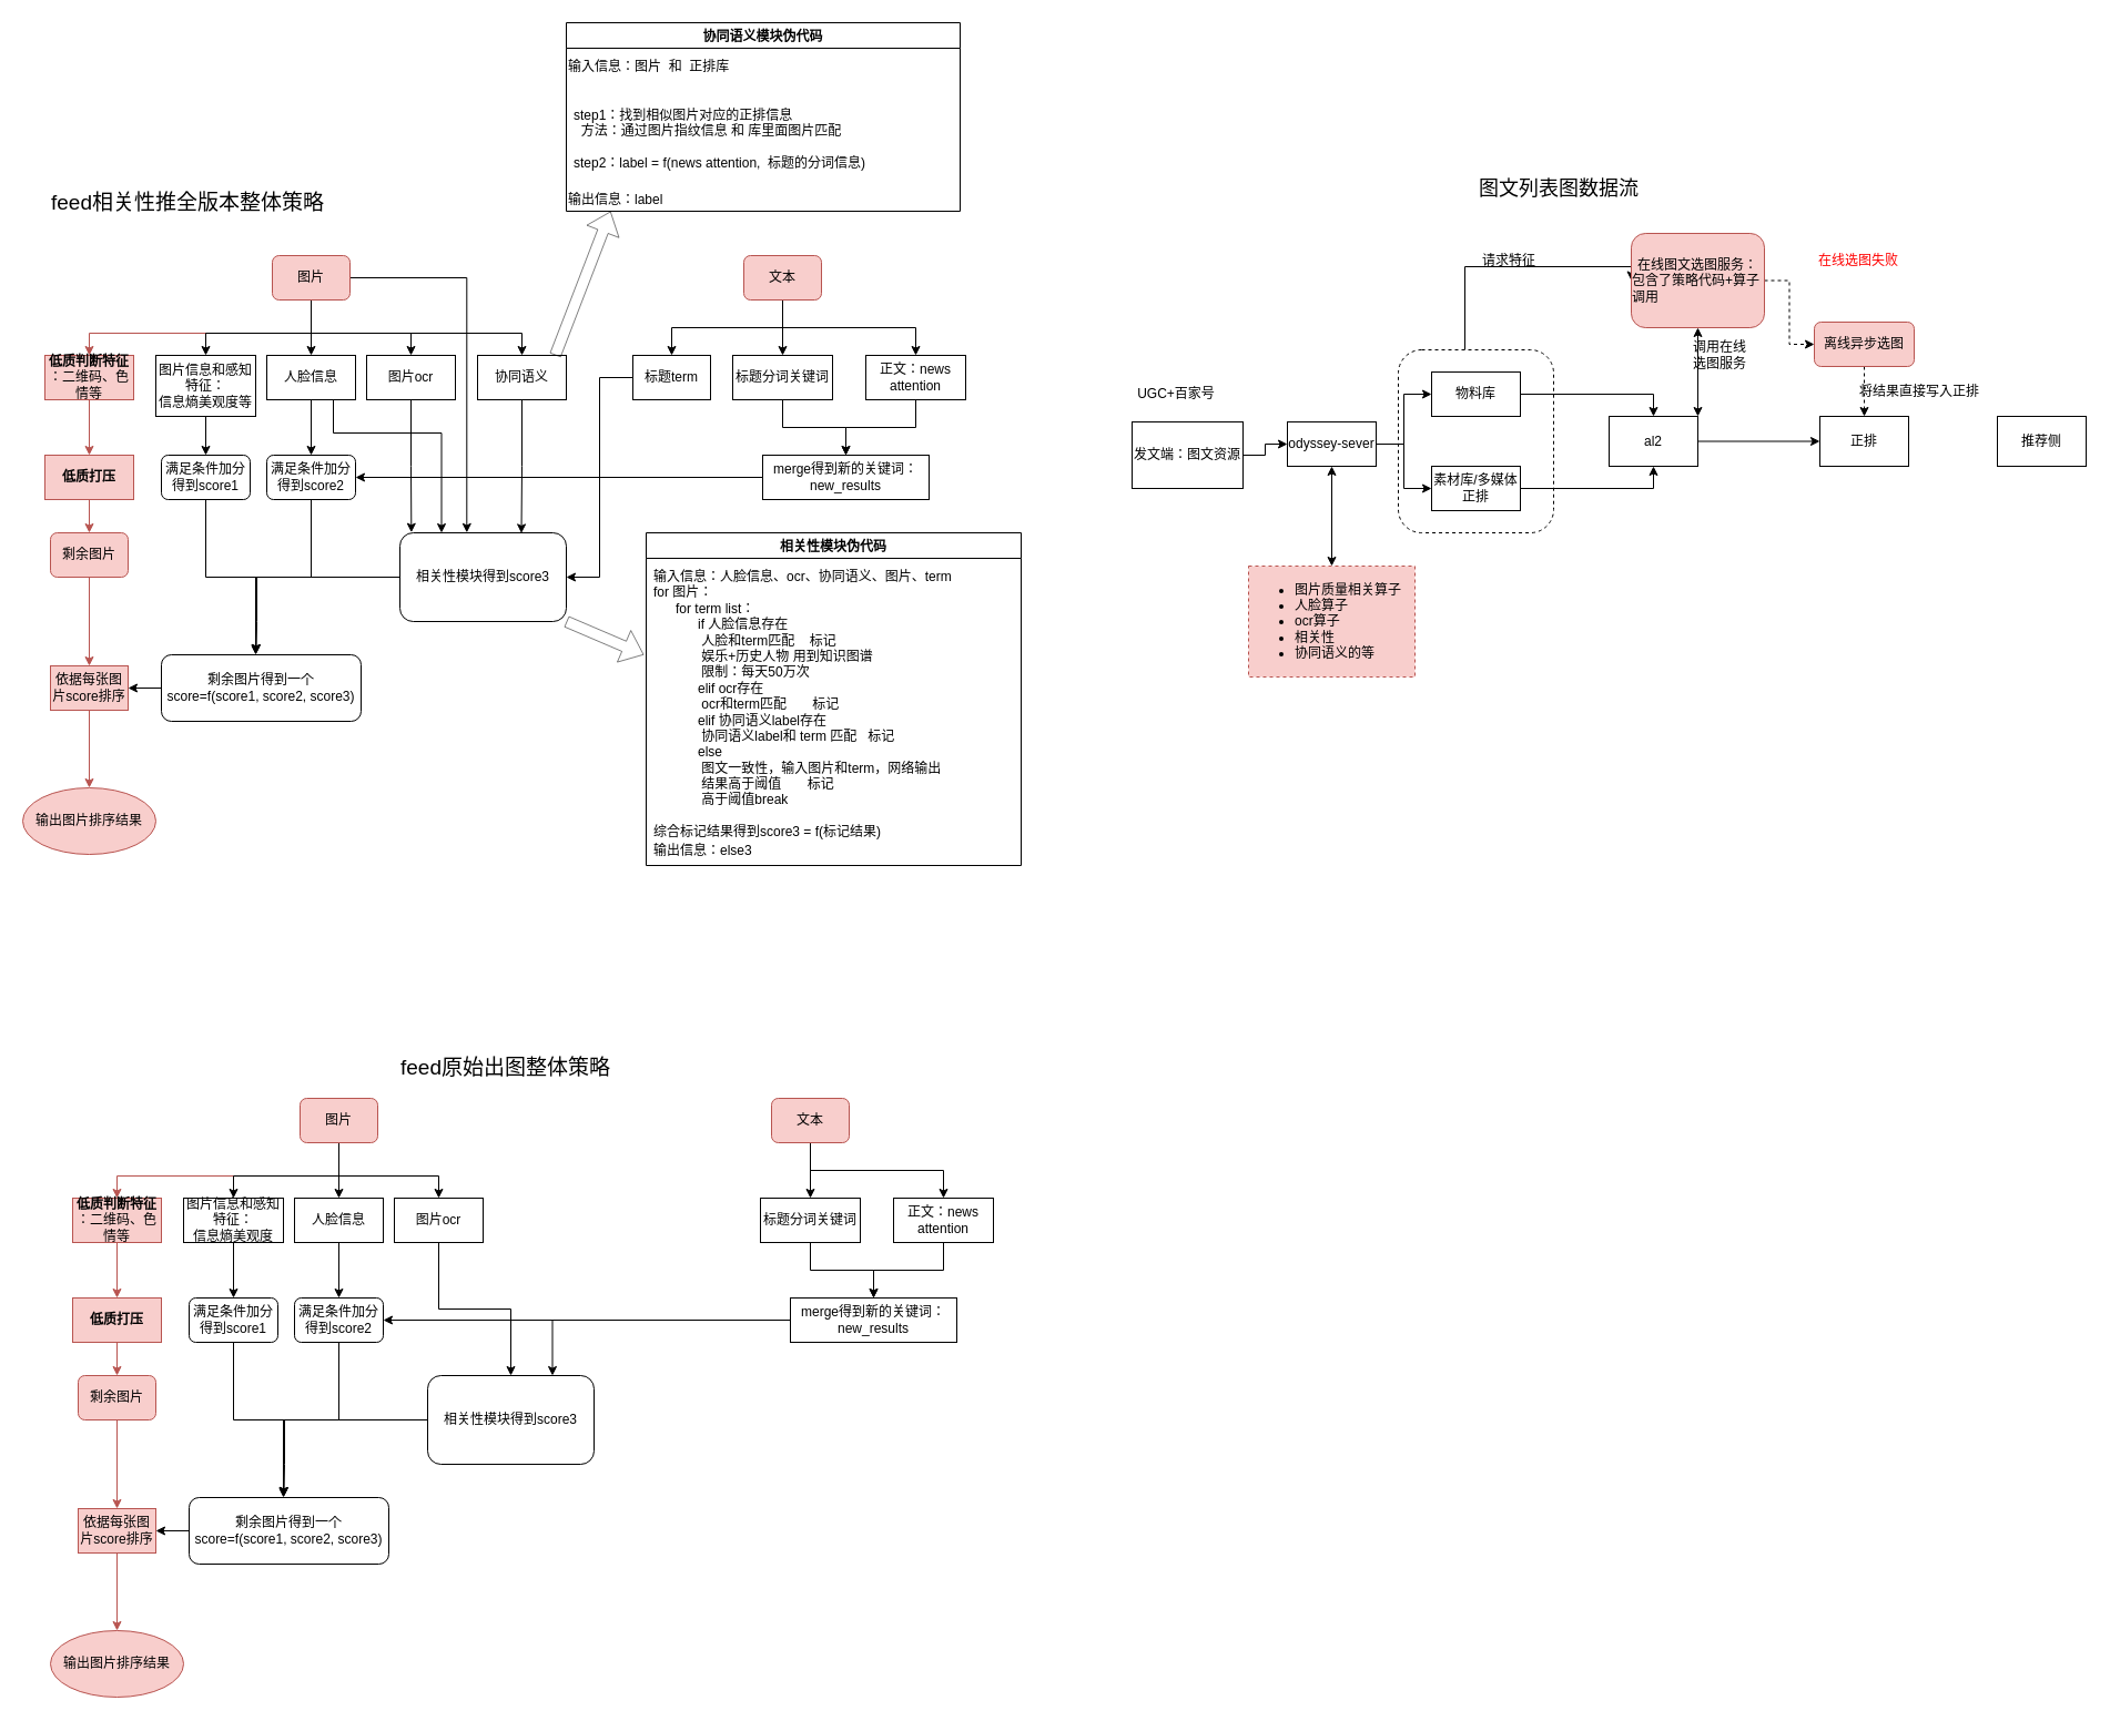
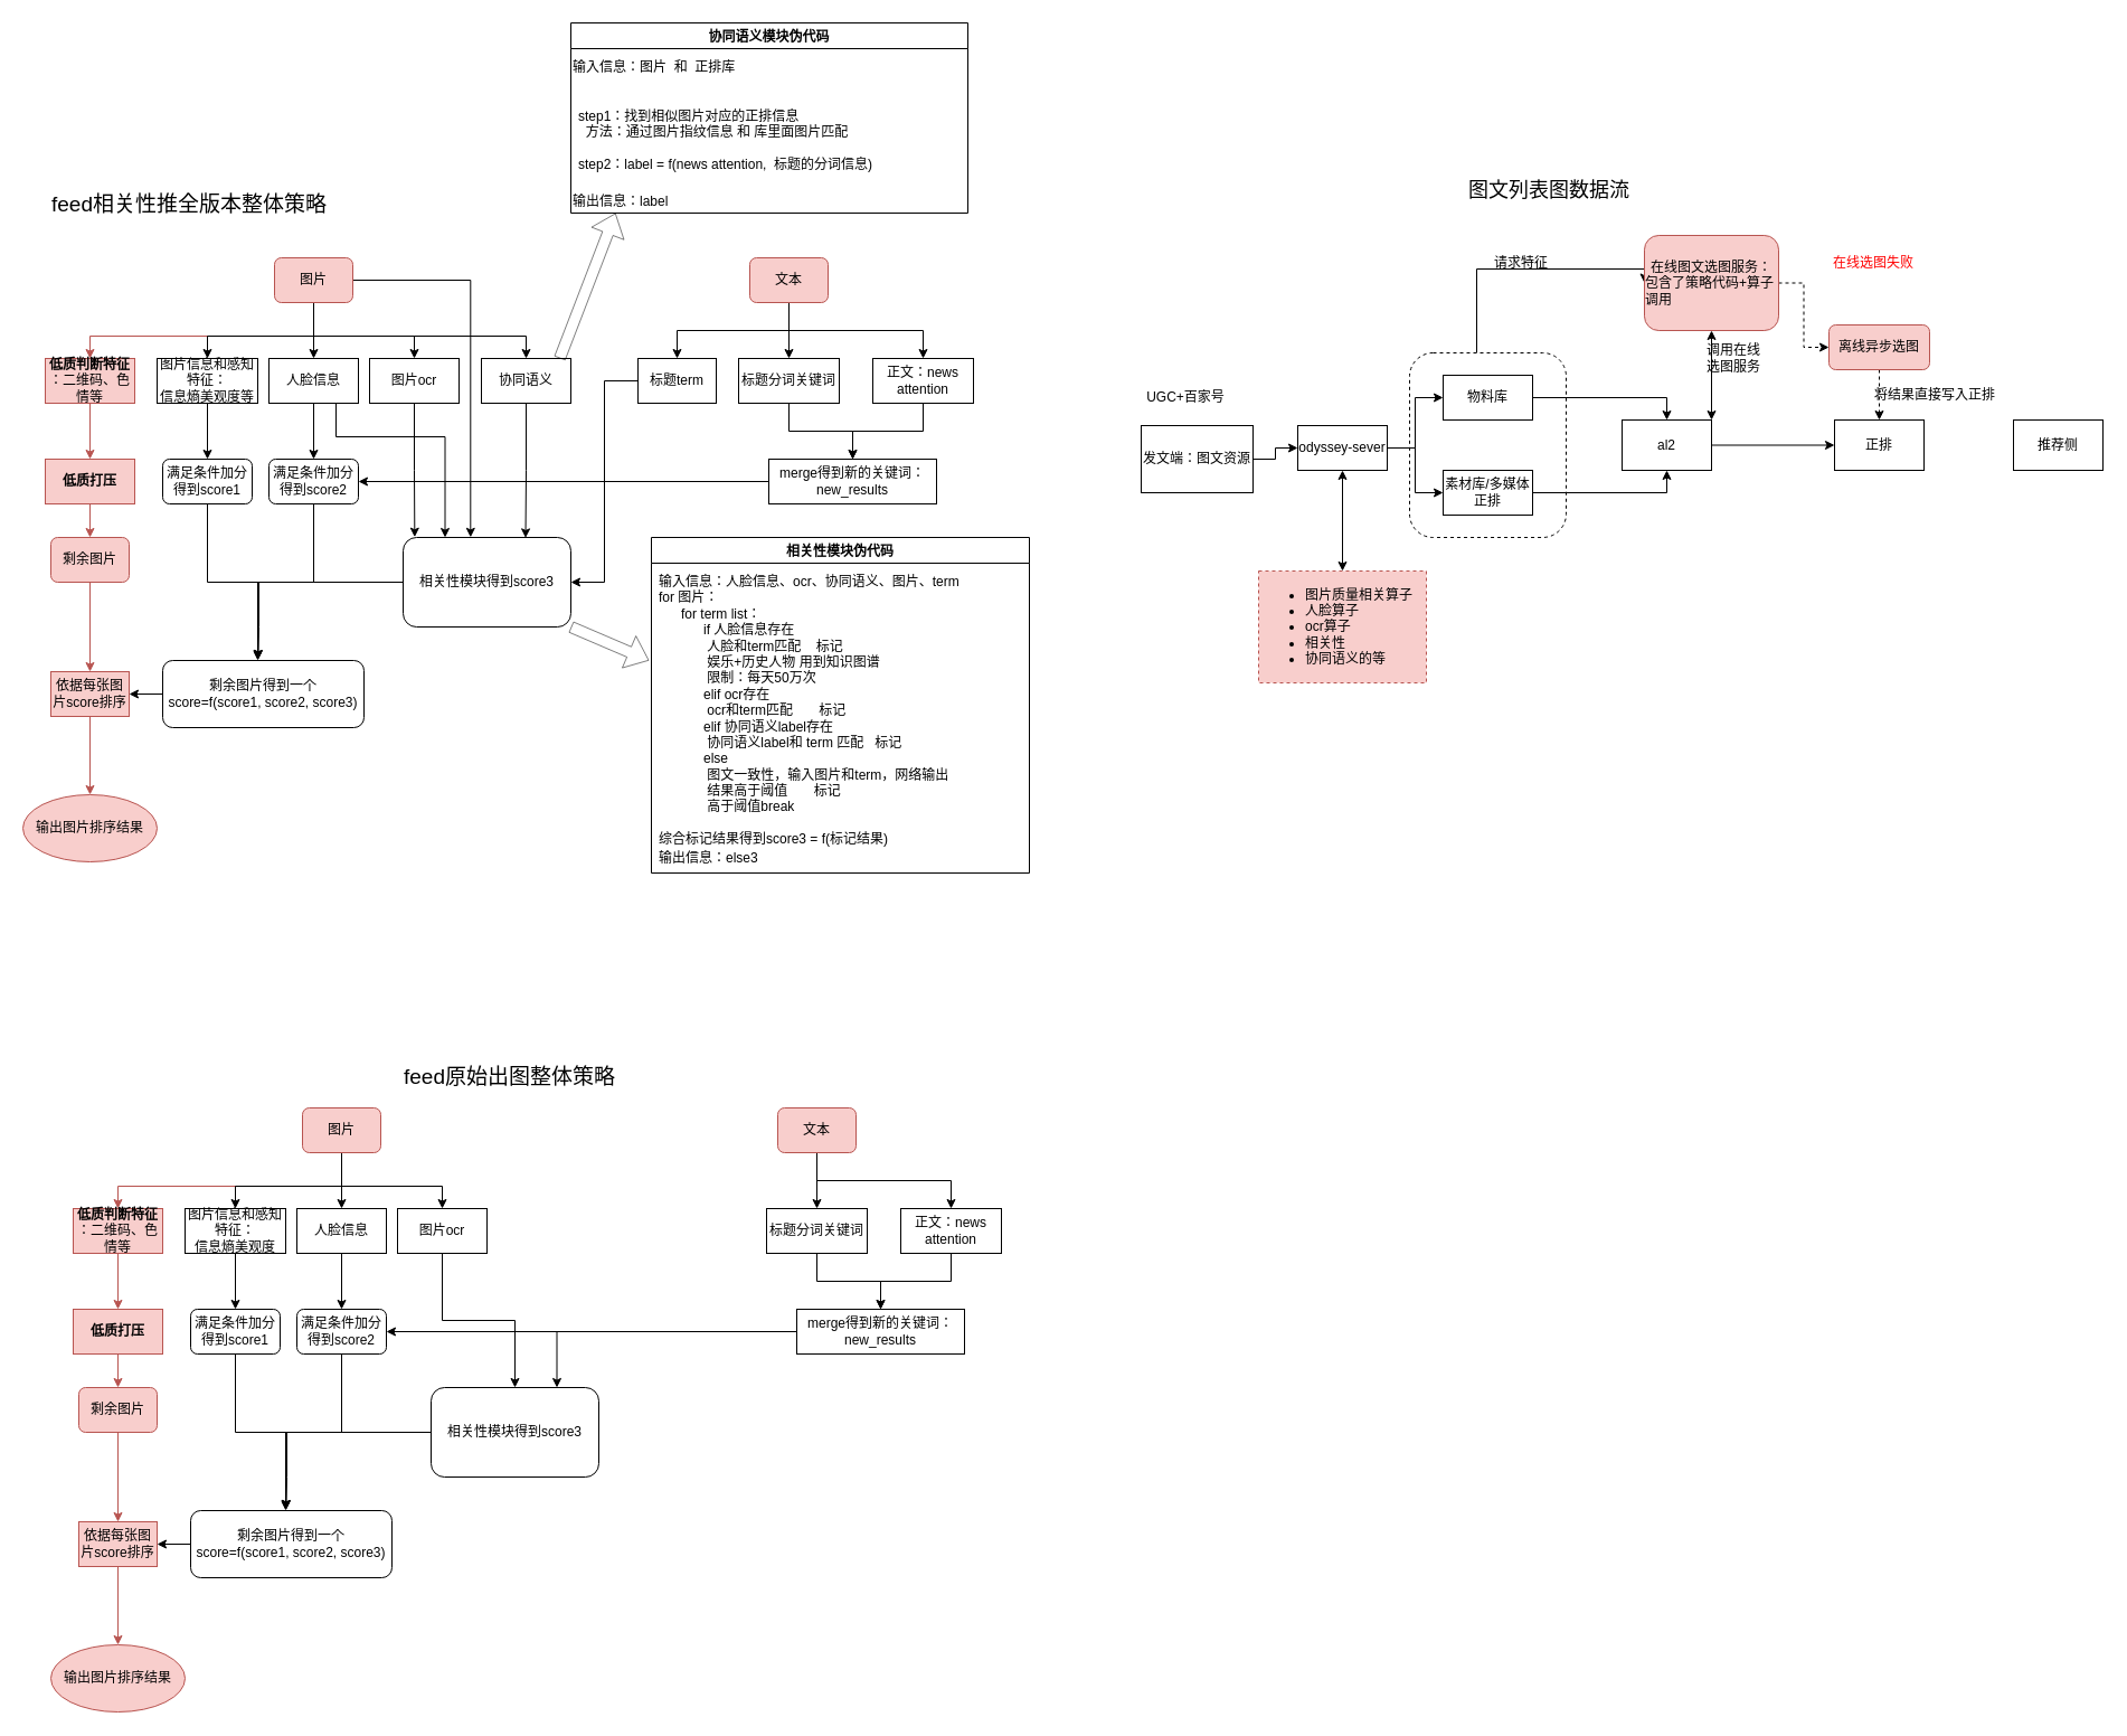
- <mxCell id="113" value="&lt;font style=&quot;font-size: 18px&quot;&gt;图文列表图数据流&lt;/font&gt;" style="text;html=1;strokeColor=none;fillColor=none;align=center;verticalAlign=middle;whiteSpace=wrap;rounded=0;" vertex="1" parent="1"><mxGeometry x="1330" y="160" width="150" height="20" as="geometry" /></mxCell>
+ <mxCell id="113" value="&lt;font style=&quot;font-size: 18px&quot;&gt;图文列表图数据流&lt;/font&gt;" style="text;html=1;strokeColor=none;fillColor=none;align=center;verticalAlign=middle;whiteSpace=wrap;rounded=0;" vertex="1" parent="1"><mxGeometry x="1310" y="160" width="150" height="20" as="geometry" /></mxCell>
- <mxCell id="14" value="图片信息和感知特征：&lt;br&gt;信息熵美观度等" style="rounded=0;whiteSpace=wrap;html=1;" parent="1" vertex="1"><mxGeometry x="140" y="320" width="90" height="55" as="geometry" /></mxCell>
+ <mxCell id="14" value="图片信息和感知特征：&lt;br&gt;信息熵美观度等" style="rounded=0;whiteSpace=wrap;html=1;" parent="1" vertex="1"><mxGeometry x="140" y="320" width="90" height="40" as="geometry" /></mxCell>
